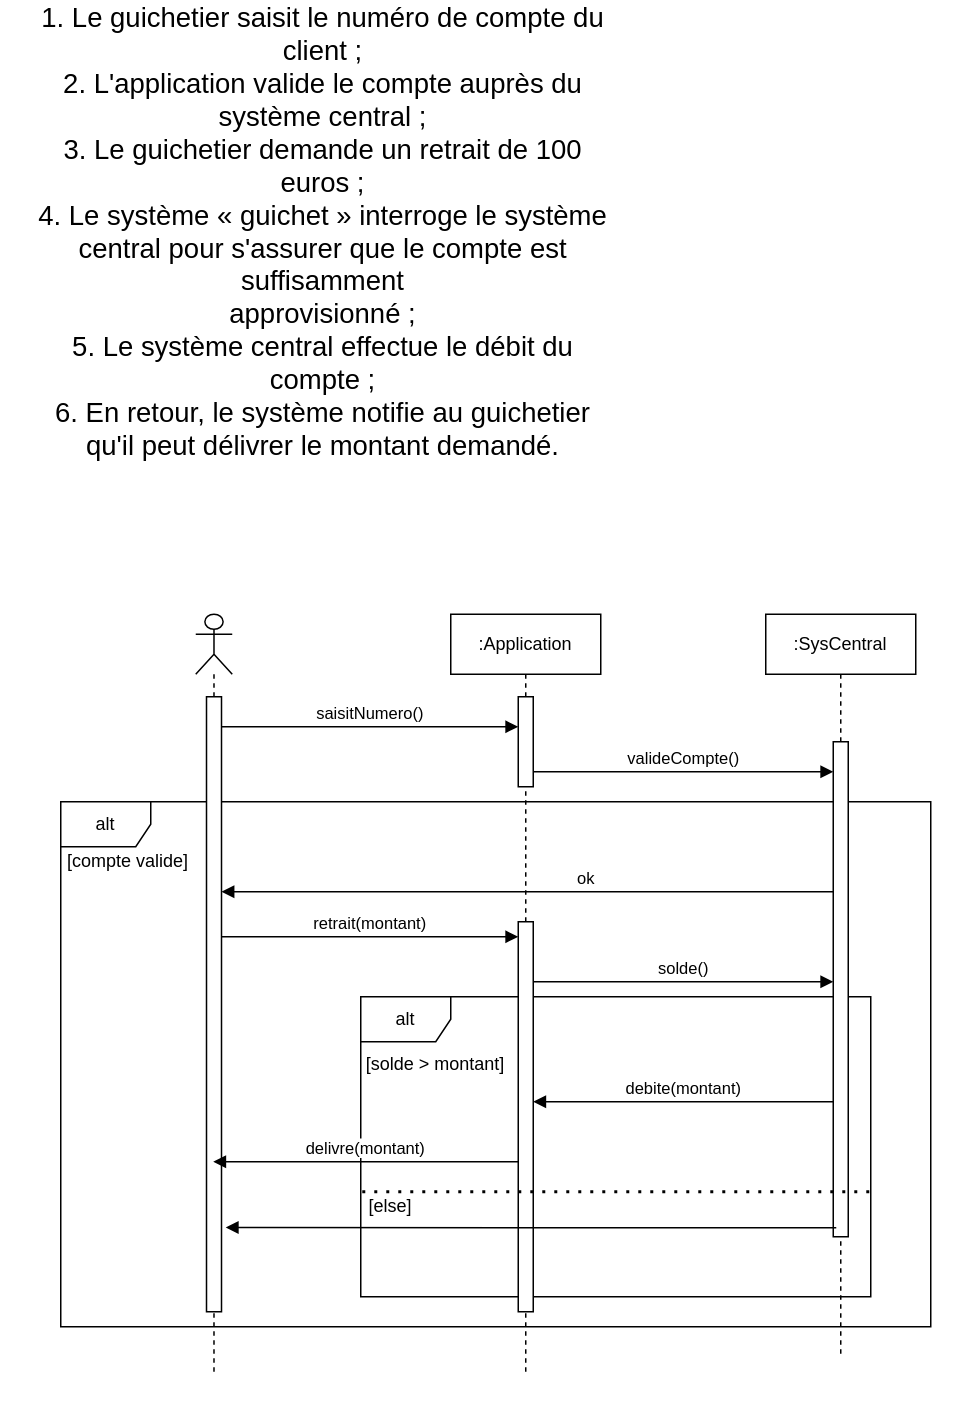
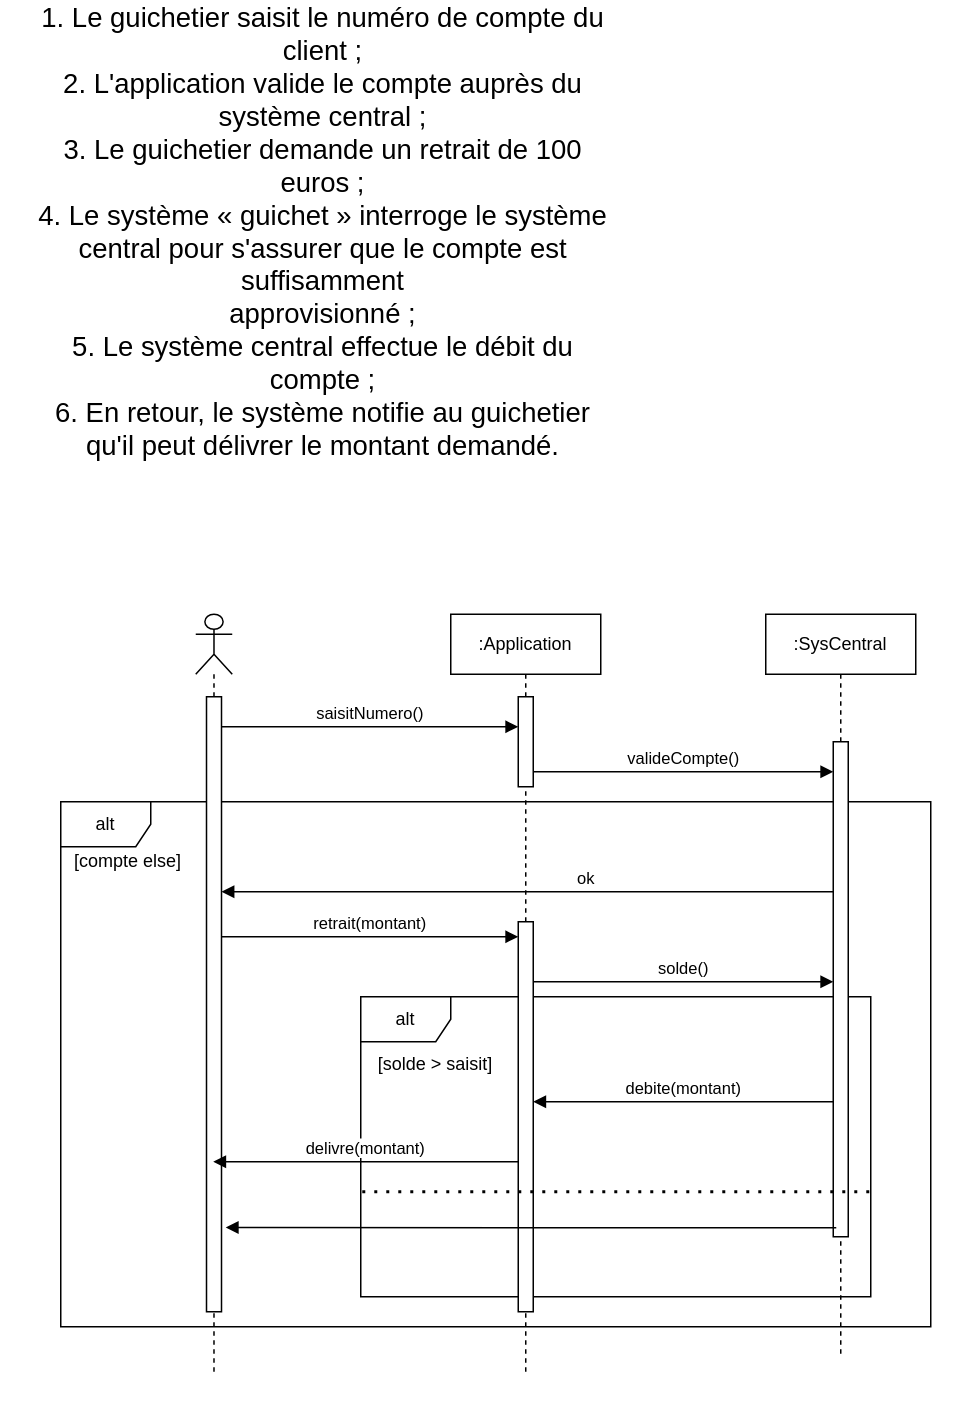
- <mxCell id="13" value="[compte valide]" style="text;html=1;strokeColor=none;fillColor=none;align=center;verticalAlign=middle;whiteSpace=wrap;rounded=0;" vertex="1" parent="1"><mxGeometry x="40" y="440" width="90" height="20" as="geometry" /></mxCell>
+ <mxCell id="13" value="[compte else]" style="text;html=1;strokeColor=none;fillColor=none;align=center;verticalAlign=middle;whiteSpace=wrap;rounded=0;" vertex="1" parent="1"><mxGeometry x="40" y="440" width="90" height="20" as="geometry" /></mxCell>
- <mxCell id="18" value="[solde &amp;gt; montant]" style="text;html=1;strokeColor=none;fillColor=none;align=center;verticalAlign=middle;whiteSpace=wrap;rounded=0;" vertex="1" parent="1"><mxGeometry x="240" y="575" width="100" height="20" as="geometry" /></mxCell>
+ <mxCell id="18" value="[solde &amp;gt; saisit]" style="text;html=1;strokeColor=none;fillColor=none;align=center;verticalAlign=middle;whiteSpace=wrap;rounded=0;" vertex="1" parent="1"><mxGeometry x="240" y="575" width="100" height="20" as="geometry" /></mxCell>
- <mxCell id="22" value="[else]" style="text;html=1;strokeColor=none;fillColor=none;align=center;verticalAlign=middle;whiteSpace=wrap;rounded=0;" vertex="1" parent="1"><mxGeometry x="240" y="670" width="40" height="20" as="geometry" /></mxCell>
